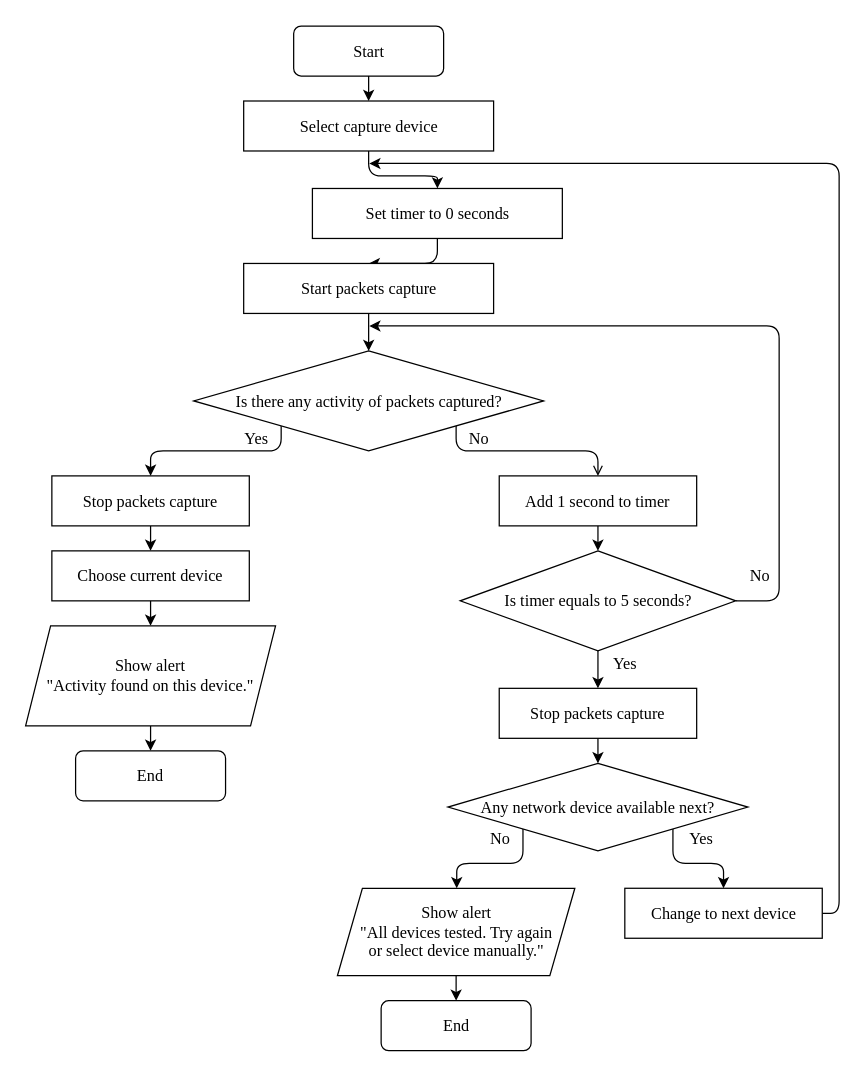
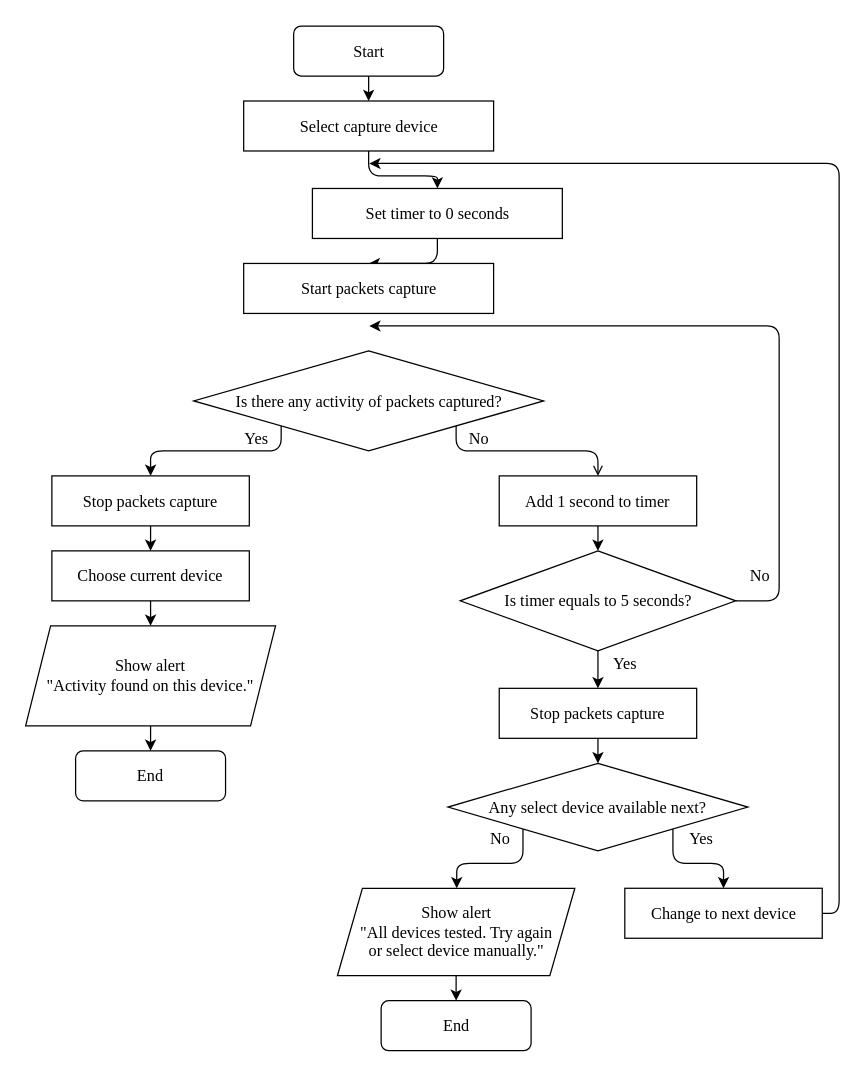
- <mxCell id="8" style="edgeStyle=orthogonalEdgeStyle;orthogonalLoop=1;jettySize=auto;html=1;exitX=0.5;exitY=1;exitDx=0;exitDy=0;entryX=0.5;entryY=0;entryDx=0;entryDy=0;fontFamily=Times New Roman;fontSize=13;" parent="1" source="9" target="12" edge="1"><mxGeometry relative="1" as="geometry" /></mxCell>
- <mxCell id="27" value="Any network device available next?" style="rhombus;whiteSpace=wrap;html=1;fontFamily=Times New Roman;fontSize=13;" parent="1" vertex="1"><mxGeometry x="358" y="610" width="240" height="70" as="geometry" /></mxCell>
+ <mxCell id="27" value="Any select device available next?" style="rhombus;whiteSpace=wrap;html=1;fontFamily=Times New Roman;fontSize=13;" parent="1" vertex="1"><mxGeometry x="358" y="610" width="240" height="70" as="geometry" /></mxCell>
